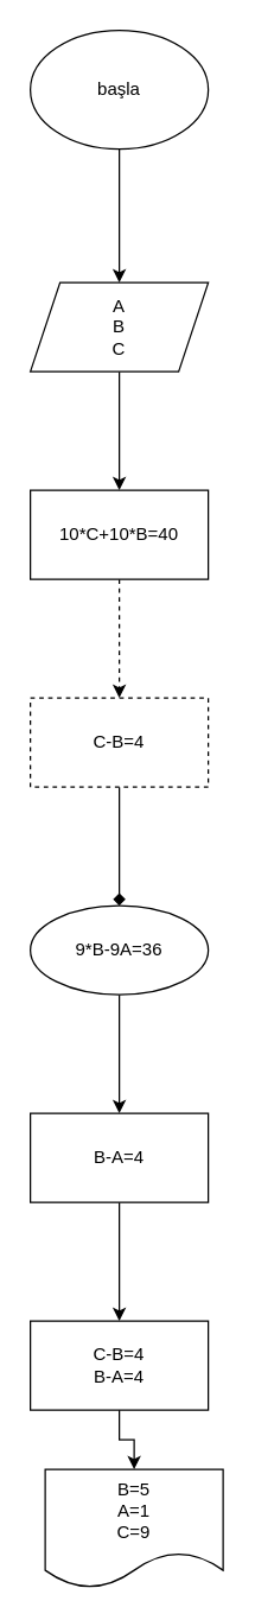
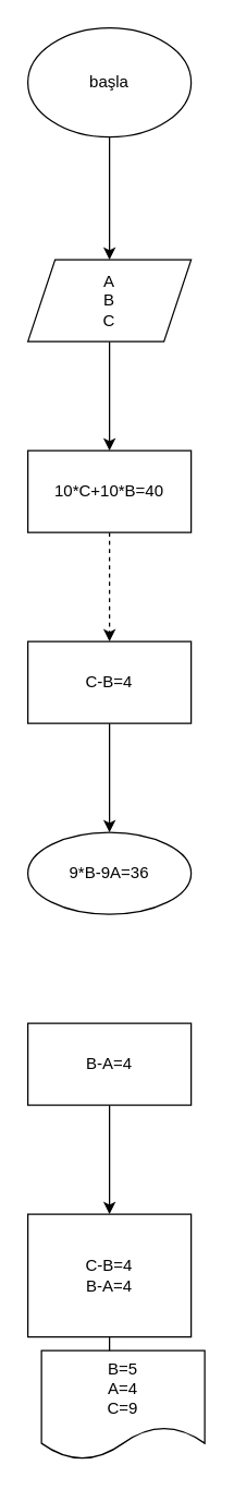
- <mxCell id="9" value="C-B=4" style="whiteSpace=wrap;html=1;dashed=1;" parent="1" vertex="1"><mxGeometry x="20" y="470" width="120" height="60" as="geometry" /></mxCell>
+ <mxCell id="9" value="C-B=4" style="whiteSpace=wrap;html=1;" parent="1" vertex="1"><mxGeometry x="20" y="470" width="120" height="60" as="geometry" /></mxCell>
- <mxCell id="8" value="" style="edgeStyle=orthogonalEdgeStyle;rounded=0;orthogonalLoop=1;jettySize=auto;html=1;endArrow=diamond;" parent="1" source="9" target="11" edge="1"><mxGeometry relative="1" as="geometry" /></mxCell>
+ <mxCell id="8" value="" style="edgeStyle=orthogonalEdgeStyle;rounded=0;orthogonalLoop=1;jettySize=auto;html=1;" parent="1" source="9" target="11" edge="1"><mxGeometry relative="1" as="geometry" /></mxCell>
- <mxCell id="10" value="" style="edgeStyle=orthogonalEdgeStyle;rounded=0;orthogonalLoop=1;jettySize=auto;html=1;" parent="1" source="11" target="13" edge="1"><mxGeometry relative="1" as="geometry" /></mxCell>
- <mxCell id="15" value="C-B=4&lt;br&gt;B-A=4" style="whiteSpace=wrap;html=1;" parent="1" vertex="1"><mxGeometry x="20" y="890" width="120" height="60" as="geometry" /></mxCell>
+ <mxCell id="15" value="C-B=4&lt;br&gt;B-A=4" style="whiteSpace=wrap;html=1;" parent="1" vertex="1"><mxGeometry x="20" y="890" width="120" height="90" as="geometry" /></mxCell>
- <mxCell id="16" value="B=5&lt;br&gt;A=1&lt;br&gt;C=9" style="shape=document;whiteSpace=wrap;html=1;boundedLbl=1;" parent="1" vertex="1"><mxGeometry x="30" y="990" width="120" height="80" as="geometry" /></mxCell>
+ <mxCell id="16" value="B=5&lt;br&gt;A=4&lt;br&gt;C=9" style="shape=document;whiteSpace=wrap;html=1;boundedLbl=1;" parent="1" vertex="1"><mxGeometry x="30" y="990" width="120" height="80" as="geometry" /></mxCell>
